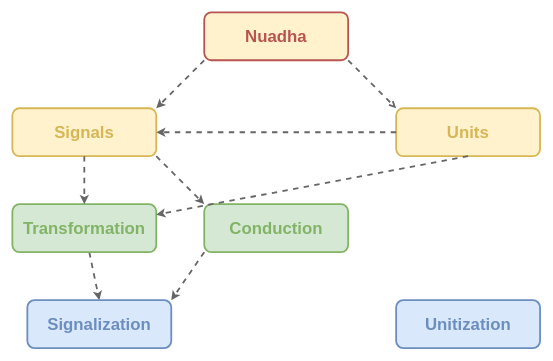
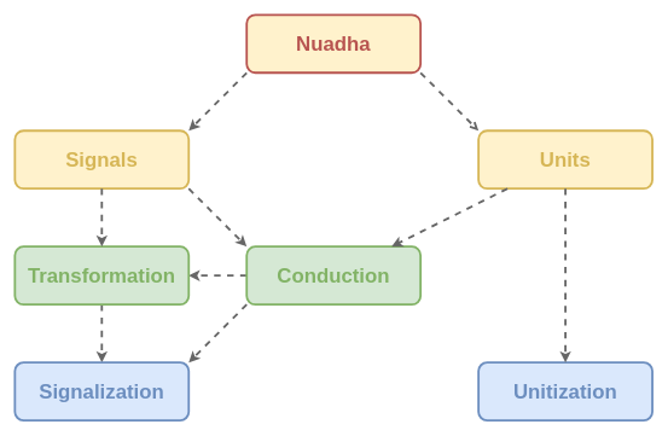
- <mxCell id="14" value="" style="endArrow=classic;html=1;fillColor=#f8cecc;strokeColor=#666666;strokeWidth=3;dashed=1;entryX=1;entryY=0.5;entryDx=0;entryDy=0;" edge="1" parent="1" source="9" target="11"><mxGeometry width="50" height="50" relative="1" as="geometry"><mxPoint x="350" y="430" as="sourcePoint" /><mxPoint x="270" y="430" as="targetPoint" /></mxGeometry></mxCell>
+ <mxCell id="14" value="" style="endArrow=classic;html=1;fillColor=#f8cecc;strokeColor=#666666;strokeWidth=3;dashed=1;" edge="1" parent="1" source="9" target="8"><mxGeometry width="50" height="50" relative="1" as="geometry"><mxPoint x="350" y="430" as="sourcePoint" /><mxPoint x="270" y="430" as="targetPoint" /></mxGeometry></mxCell>
- <mxCell id="15" value="" style="endArrow=classic;html=1;fillColor=#f8cecc;strokeColor=#666666;strokeWidth=3;dashed=1;exitX=0.5;exitY=1;exitDx=0;exitDy=0;" edge="1" parent="1" source="9" target="6"><mxGeometry width="50" height="50" relative="1" as="geometry"><mxPoint x="470" y="550" as="sourcePoint" /><mxPoint x="470" y="470" as="targetPoint" /></mxGeometry></mxCell>
+ <mxCell id="15" value="" style="endArrow=classic;html=1;fillColor=#f8cecc;strokeColor=#666666;strokeWidth=3;dashed=1;exitX=0.5;exitY=1;exitDx=0;exitDy=0;" edge="1" parent="1" source="9" target="7"><mxGeometry width="50" height="50" relative="1" as="geometry"><mxPoint x="470" y="550" as="sourcePoint" /><mxPoint x="470" y="470" as="targetPoint" /></mxGeometry></mxCell>
+ <mxCell id="4" value="" style="endArrow=classic;html=1;fillColor=#f8cecc;strokeColor=#666666;strokeWidth=3;dashed=1;exitX=0;exitY=0.5;exitDx=0;exitDy=0;entryX=1;entryY=0.5;entryDx=0;entryDy=0;" edge="1" parent="1" source="8" target="6"><mxGeometry width="50" height="50" relative="1" as="geometry"><mxPoint x="350" y="310" as="sourcePoint" /><mxPoint x="270" y="390" as="targetPoint" /></mxGeometry></mxCell>
- <mxCell id="5" value="&lt;font size=&quot;1&quot; color=&quot;#6c8ebf&quot;&gt;&lt;b style=&quot;font-size: 28px&quot;&gt;Signalization&lt;/b&gt;&lt;/font&gt;" style="rounded=1;whiteSpace=wrap;html=1;fillColor=#dae8fc;strokeColor=#6c8ebf;strokeWidth=3;" vertex="1" parent="1"><mxGeometry x="45" y="500" width="240" height="80" as="geometry" /></mxCell>
+ <mxCell id="5" value="&lt;font size=&quot;1&quot; color=&quot;#6c8ebf&quot;&gt;&lt;b style=&quot;font-size: 28px&quot;&gt;Signalization&lt;/b&gt;&lt;/font&gt;" style="rounded=1;whiteSpace=wrap;html=1;fillColor=#dae8fc;strokeColor=#6c8ebf;strokeWidth=3;" vertex="1" parent="1"><mxGeometry x="20" y="500" width="240" height="80" as="geometry" /></mxCell>
